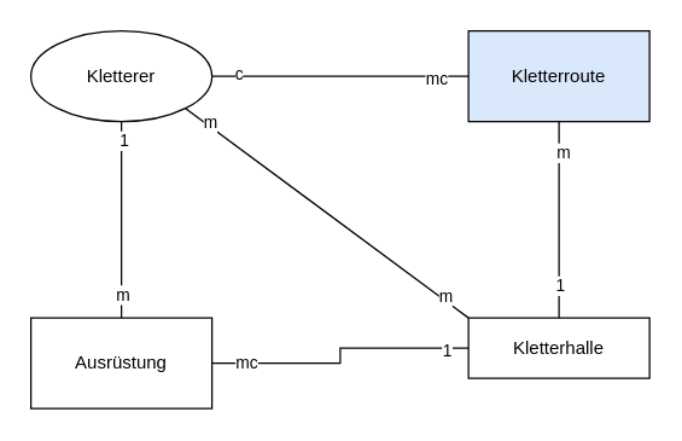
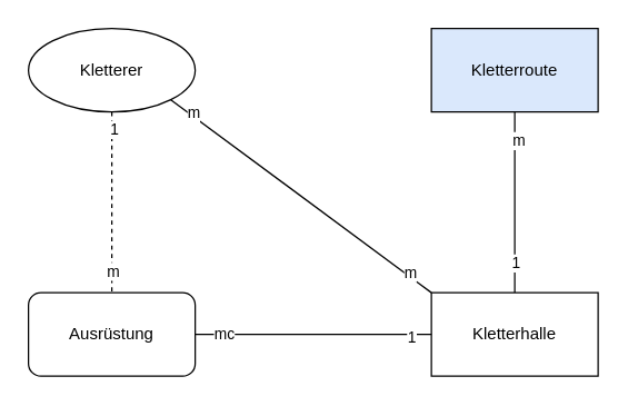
- <mxCell id="15" style="edgeStyle=orthogonalEdgeStyle;rounded=0;orthogonalLoop=1;jettySize=auto;html=1;exitX=1;exitY=0.5;exitDx=0;exitDy=0;endArrow=none;startFill=0;entryX=0;entryY=0.5;entryDx=0;entryDy=0;" edge="1" parent="1" source="5" target="9"><mxGeometry relative="1" as="geometry"><mxPoint x="370" y="100" as="sourcePoint" /><mxPoint x="370" y="190" as="targetPoint" /></mxGeometry></mxCell>
- <mxCell id="16" value="c" style="edgeLabel;html=1;align=center;verticalAlign=middle;resizable=0;points=[];" vertex="1" connectable="0" parent="15"><mxGeometry x="-0.802" y="2" relative="1" as="geometry"><mxPoint as="offset" /></mxGeometry></mxCell>
- <mxCell id="17" value="mc" style="edgeLabel;html=1;align=center;verticalAlign=middle;resizable=0;points=[];" vertex="1" connectable="0" parent="15"><mxGeometry x="0.745" y="-1" relative="1" as="geometry"><mxPoint as="offset" /></mxGeometry></mxCell>
- <mxCell id="18" style="edgeStyle=orthogonalEdgeStyle;rounded=0;orthogonalLoop=1;jettySize=auto;html=1;exitX=0.5;exitY=1;exitDx=0;exitDy=0;endArrow=none;startFill=0;entryX=0.5;entryY=0;entryDx=0;entryDy=0;" edge="1" parent="1" source="5" target="10"><mxGeometry relative="1" as="geometry"><mxPoint x="180" y="120" as="sourcePoint" /><mxPoint x="180" y="210" as="targetPoint" /></mxGeometry></mxCell>
+ <mxCell id="18" style="edgeStyle=orthogonalEdgeStyle;rounded=0;orthogonalLoop=1;jettySize=auto;html=1;exitX=0.5;exitY=1;exitDx=0;exitDy=0;endArrow=none;startFill=0;entryX=0.5;entryY=0;entryDx=0;entryDy=0;dashed=1;" edge="1" parent="1" source="5" target="10"><mxGeometry relative="1" as="geometry"><mxPoint x="180" y="120" as="sourcePoint" /><mxPoint x="180" y="210" as="targetPoint" /></mxGeometry></mxCell>
- <mxCell id="11" value="Kletterhalle" style="rounded=0;whiteSpace=wrap;html=1;" vertex="1" parent="1"><mxGeometry x="310" y="210" width="120" height="40" as="geometry" /></mxCell>
+ <mxCell id="11" value="Kletterhalle" style="rounded=0;whiteSpace=wrap;html=1;" vertex="1" parent="1"><mxGeometry x="310" y="210" width="120" height="60" as="geometry" /></mxCell>
- <mxCell id="10" value="Ausrüstung" style="rounded=0;whiteSpace=wrap;html=1;" vertex="1" parent="1"><mxGeometry x="20" y="210" width="120" height="60" as="geometry" /></mxCell>
+ <mxCell id="10" value="Ausrüstung" style="whiteSpace=wrap;html=1;rounded=1;" vertex="1" parent="1"><mxGeometry x="20" y="210" width="120" height="60" as="geometry" /></mxCell>
